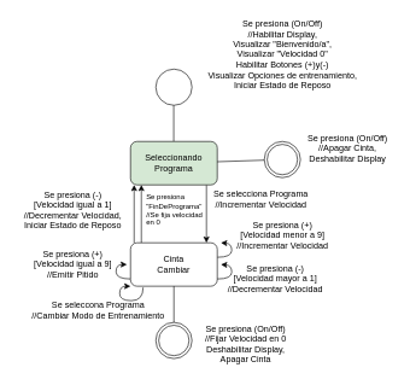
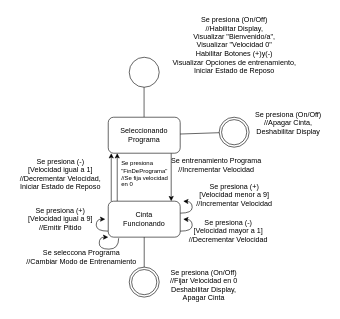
- <mxCell id="6" value="Seleccionando&lt;div&gt;Programa&lt;/div&gt;" style="rounded=1;whiteSpace=wrap;html=1;fillColor=#d5e8d4;" vertex="1" parent="1"><mxGeometry x="180" y="195" width="120" height="60" as="geometry" /></mxCell>
+ <mxCell id="6" value="Seleccionando&lt;div&gt;Programa&lt;/div&gt;" style="rounded=1;whiteSpace=wrap;html=1;" vertex="1" parent="1"><mxGeometry x="180" y="195" width="120" height="60" as="geometry" /></mxCell>
- <mxCell id="12" value="Se selecciona Programa&lt;div&gt;//Incrementar Velocidad&lt;/div&gt;" style="text;html=1;align=center;verticalAlign=middle;resizable=0;points=[];autosize=1;strokeColor=none;fillColor=none;" vertex="1" parent="1"><mxGeometry x="285" y="255" width="150" height="40" as="geometry" /></mxCell>
+ <mxCell id="12" value="Se entrenamiento Programa&lt;div&gt;//Incrementar Velocidad&lt;/div&gt;" style="text;html=1;align=center;verticalAlign=middle;resizable=0;points=[];autosize=1;strokeColor=none;fillColor=none;" vertex="1" parent="1"><mxGeometry x="285" y="255" width="150" height="40" as="geometry" /></mxCell>
- <mxCell id="11" value="Cinta&lt;div&gt;Cambiar&lt;/div&gt;" style="whiteSpace=wrap;html=1;rounded=1;" vertex="1" parent="1"><mxGeometry x="180" y="335" width="120" height="60" as="geometry" /></mxCell>
+ <mxCell id="11" value="Cinta&lt;div&gt;Funcionando&lt;/div&gt;" style="whiteSpace=wrap;html=1;rounded=1;" vertex="1" parent="1"><mxGeometry x="180" y="335" width="120" height="60" as="geometry" /></mxCell>
